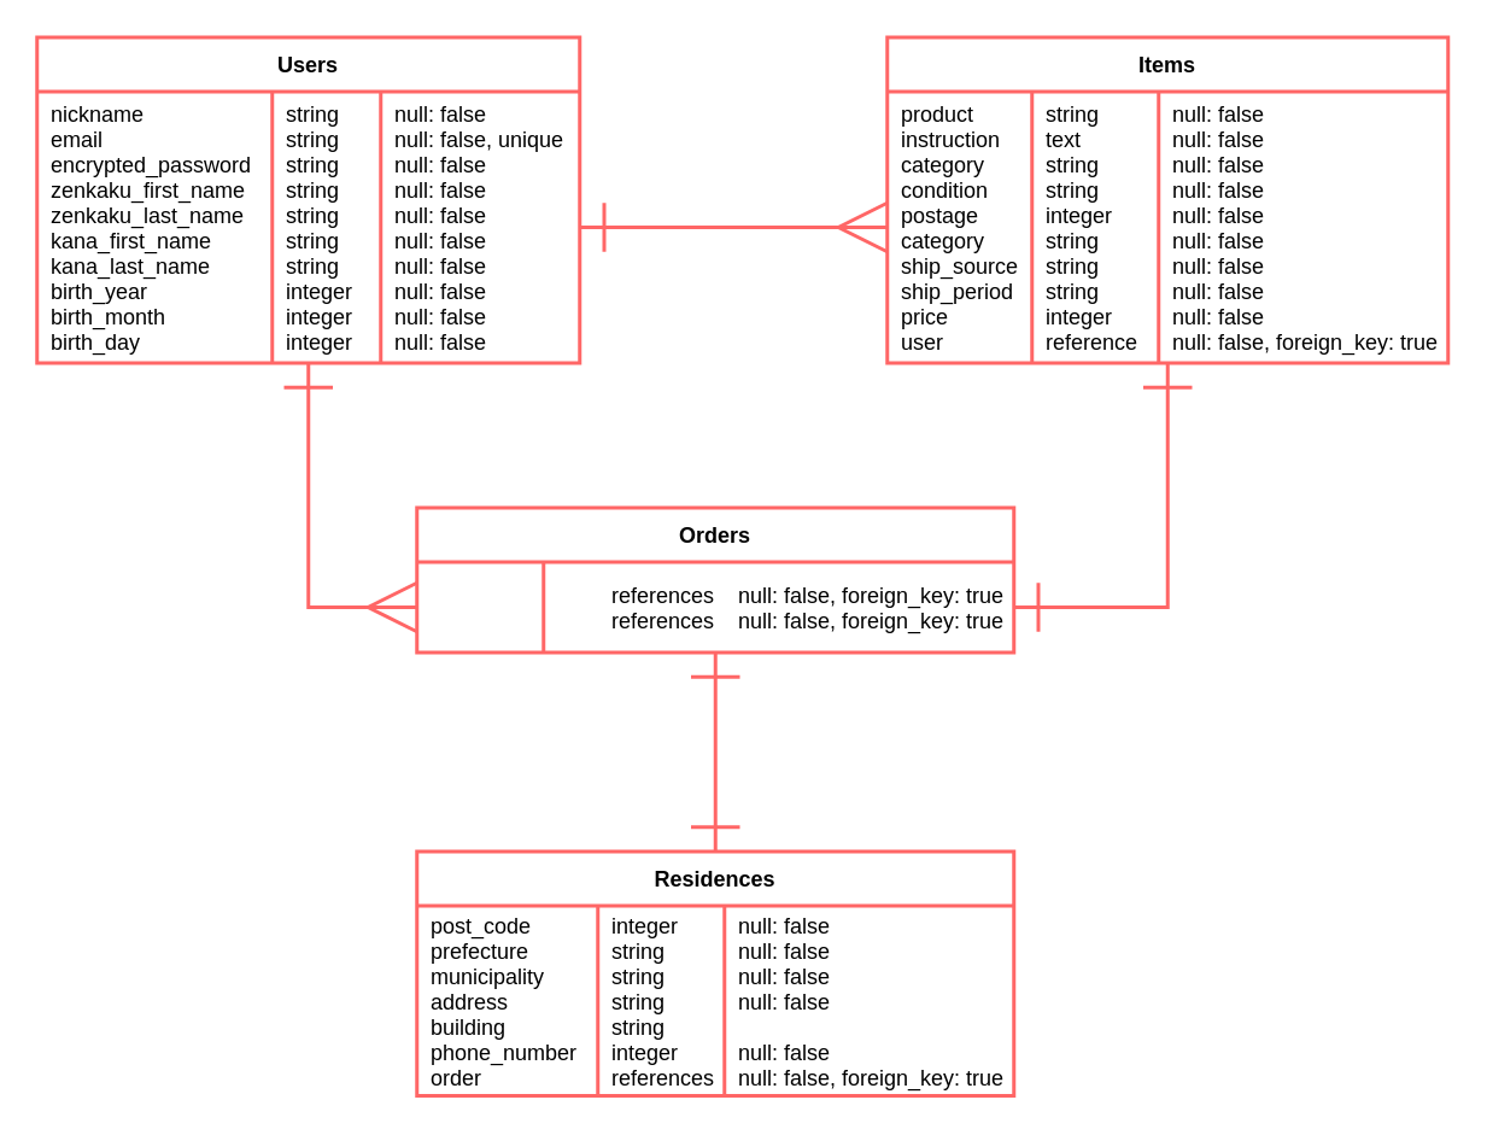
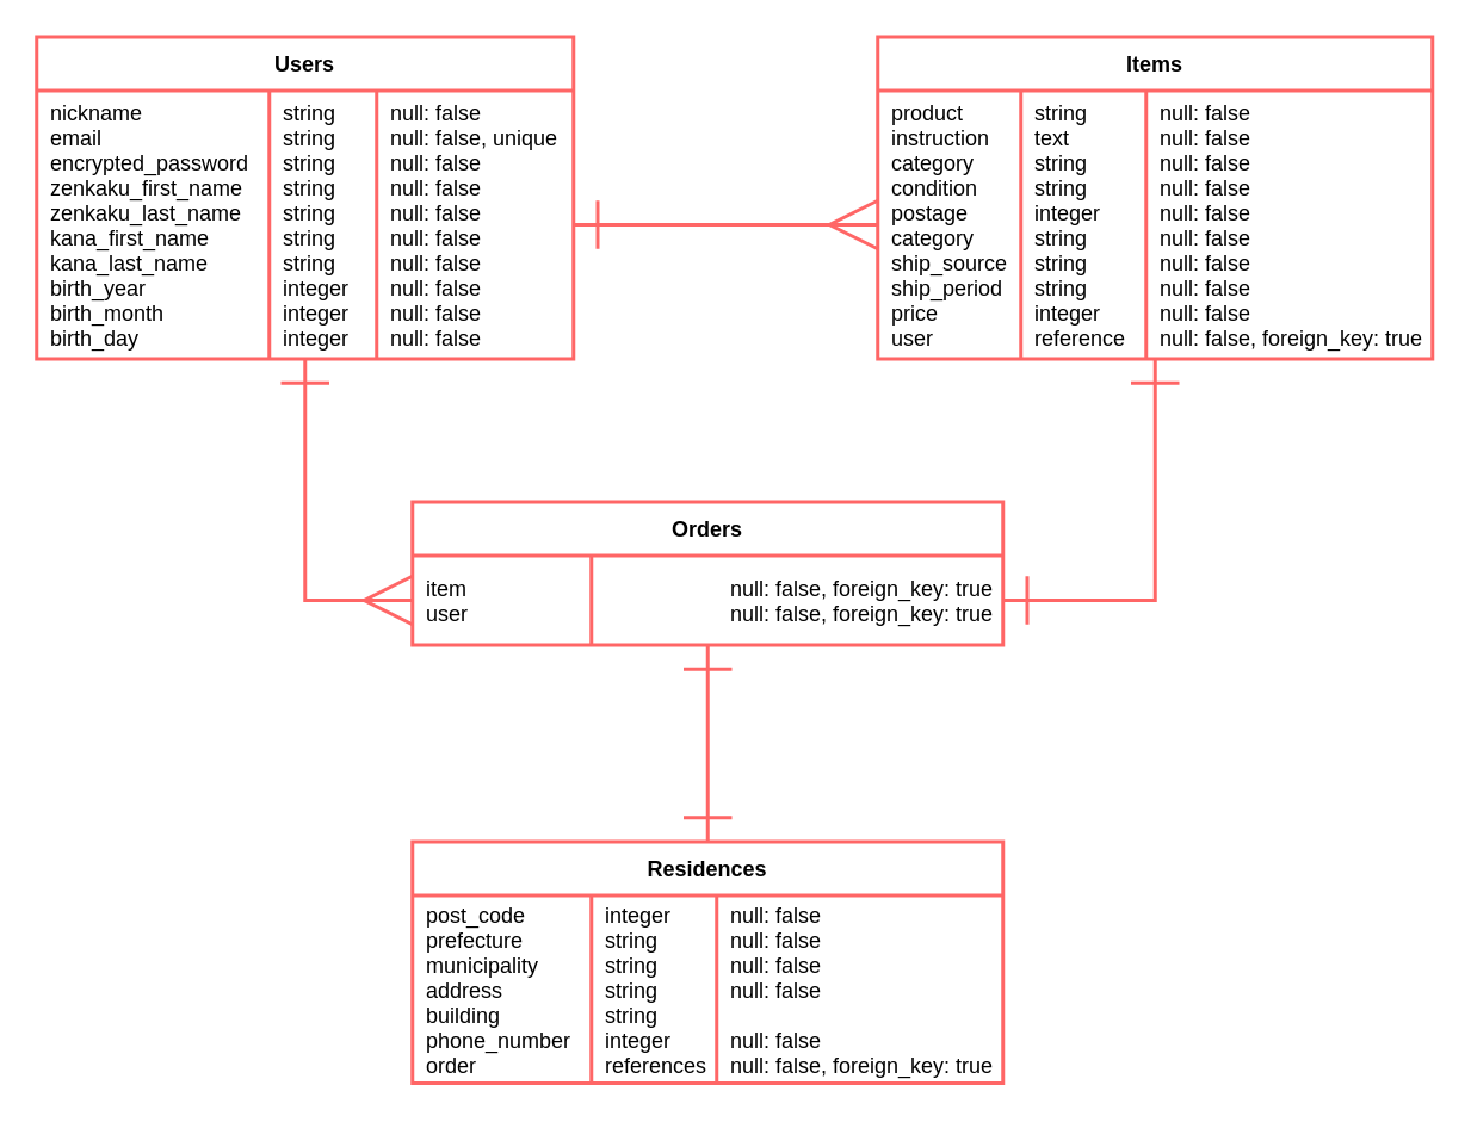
+ <mxCell id="17" value="item&#10;user" style="shape=partialRectangle;connectable=0;fillColor=none;top=0;left=0;bottom=0;right=0;fontStyle=0;overflow=hidden;align=left;spacingTop=0;spacing=2;fontFamily=Helvetica;spacingLeft=6;" vertex="1" parent="16"><mxGeometry width="100" height="50" as="geometry" /></mxCell>
- <mxCell id="18" value="references&#10;references" style="shape=partialRectangle;connectable=0;fillColor=none;top=0;left=0;bottom=0;right=0;align=left;spacingLeft=6;fontStyle=0;overflow=hidden;" vertex="1" parent="16"><mxGeometry x="100" width="70" height="50" as="geometry" /></mxCell>
